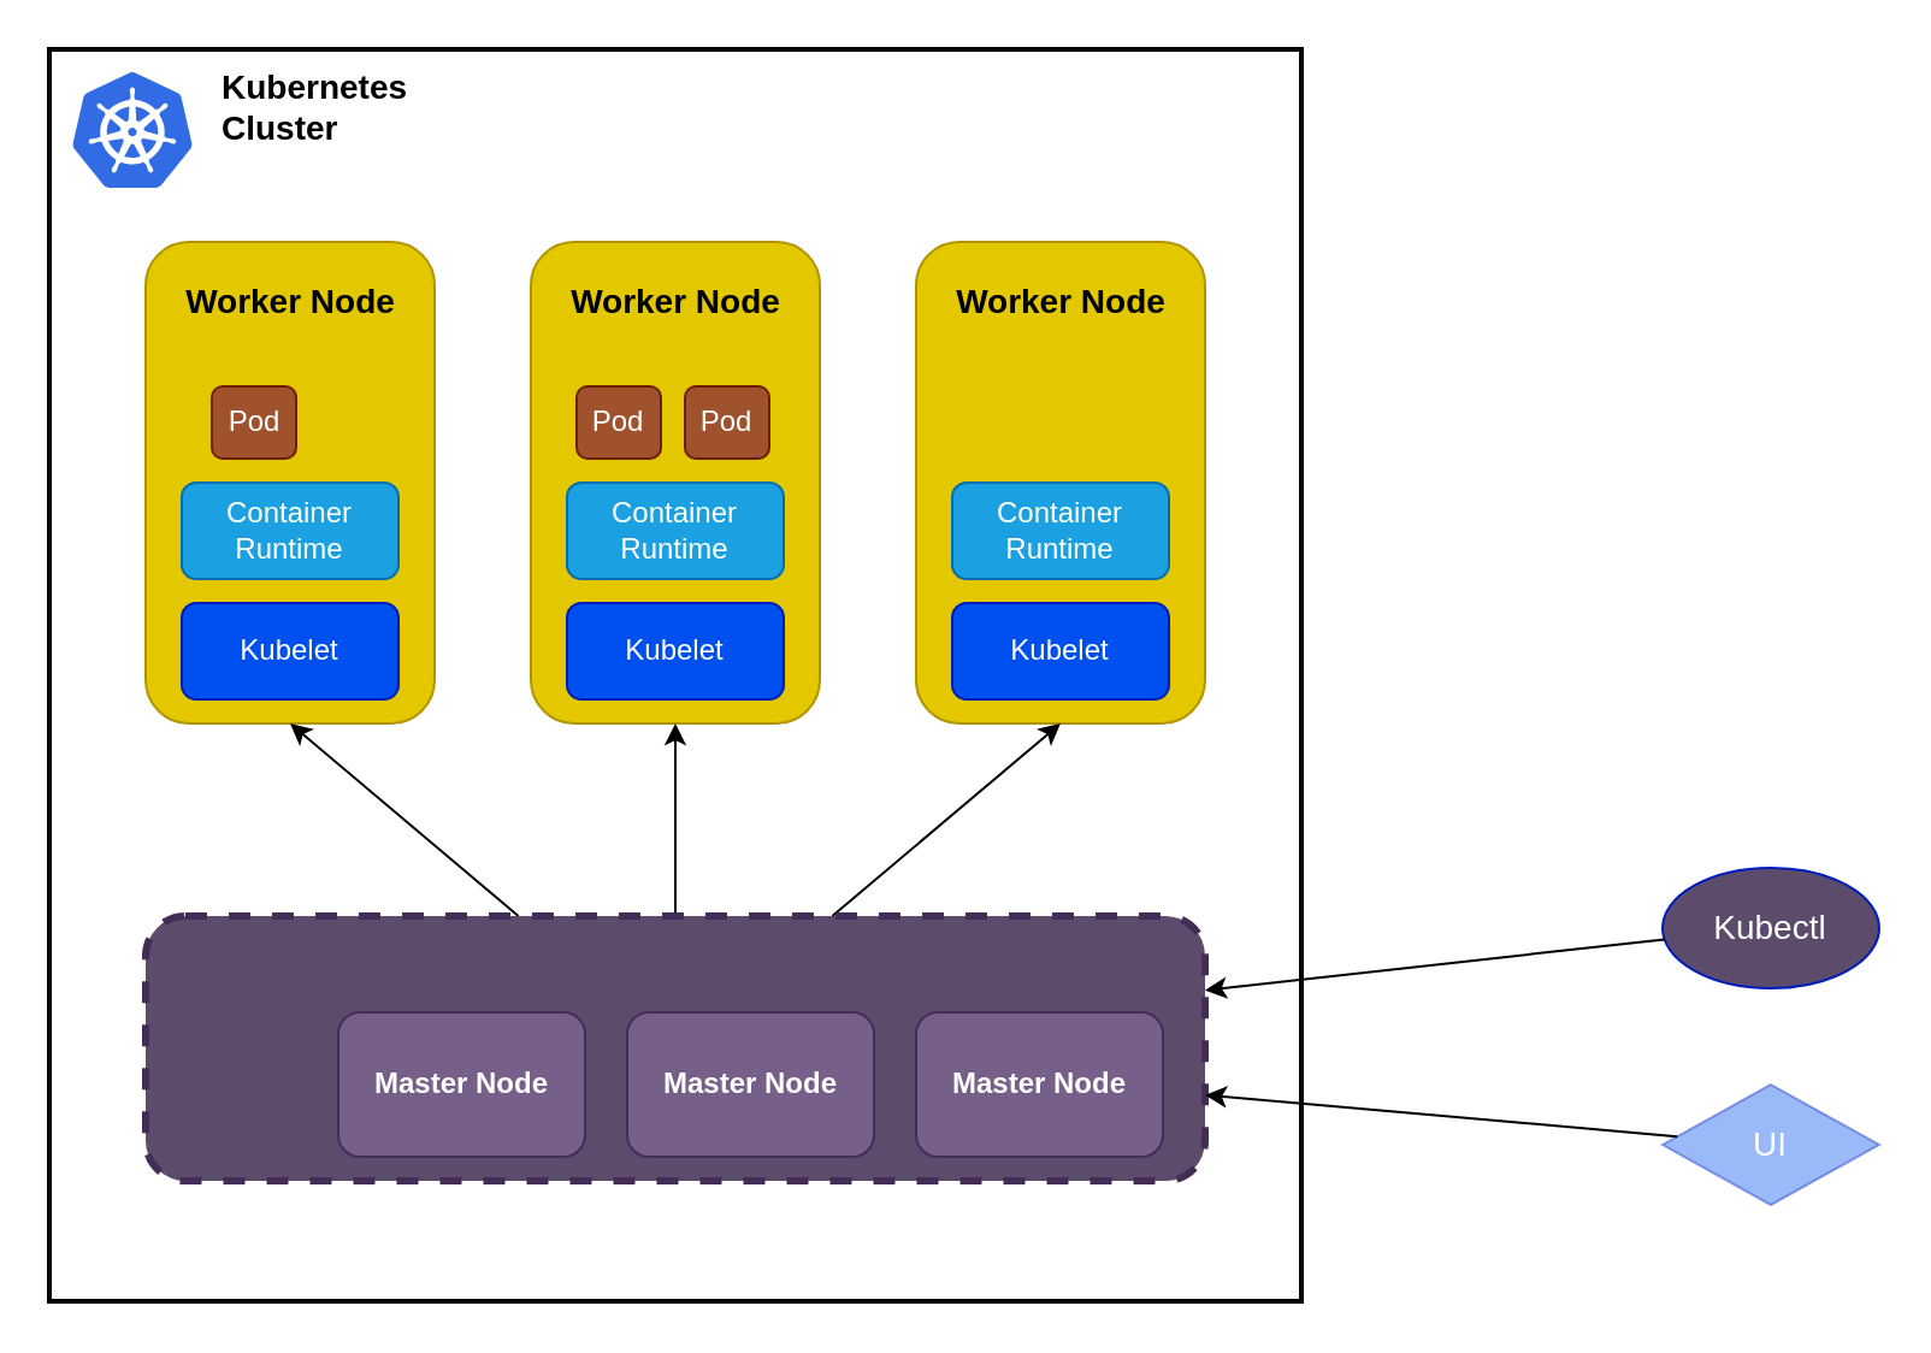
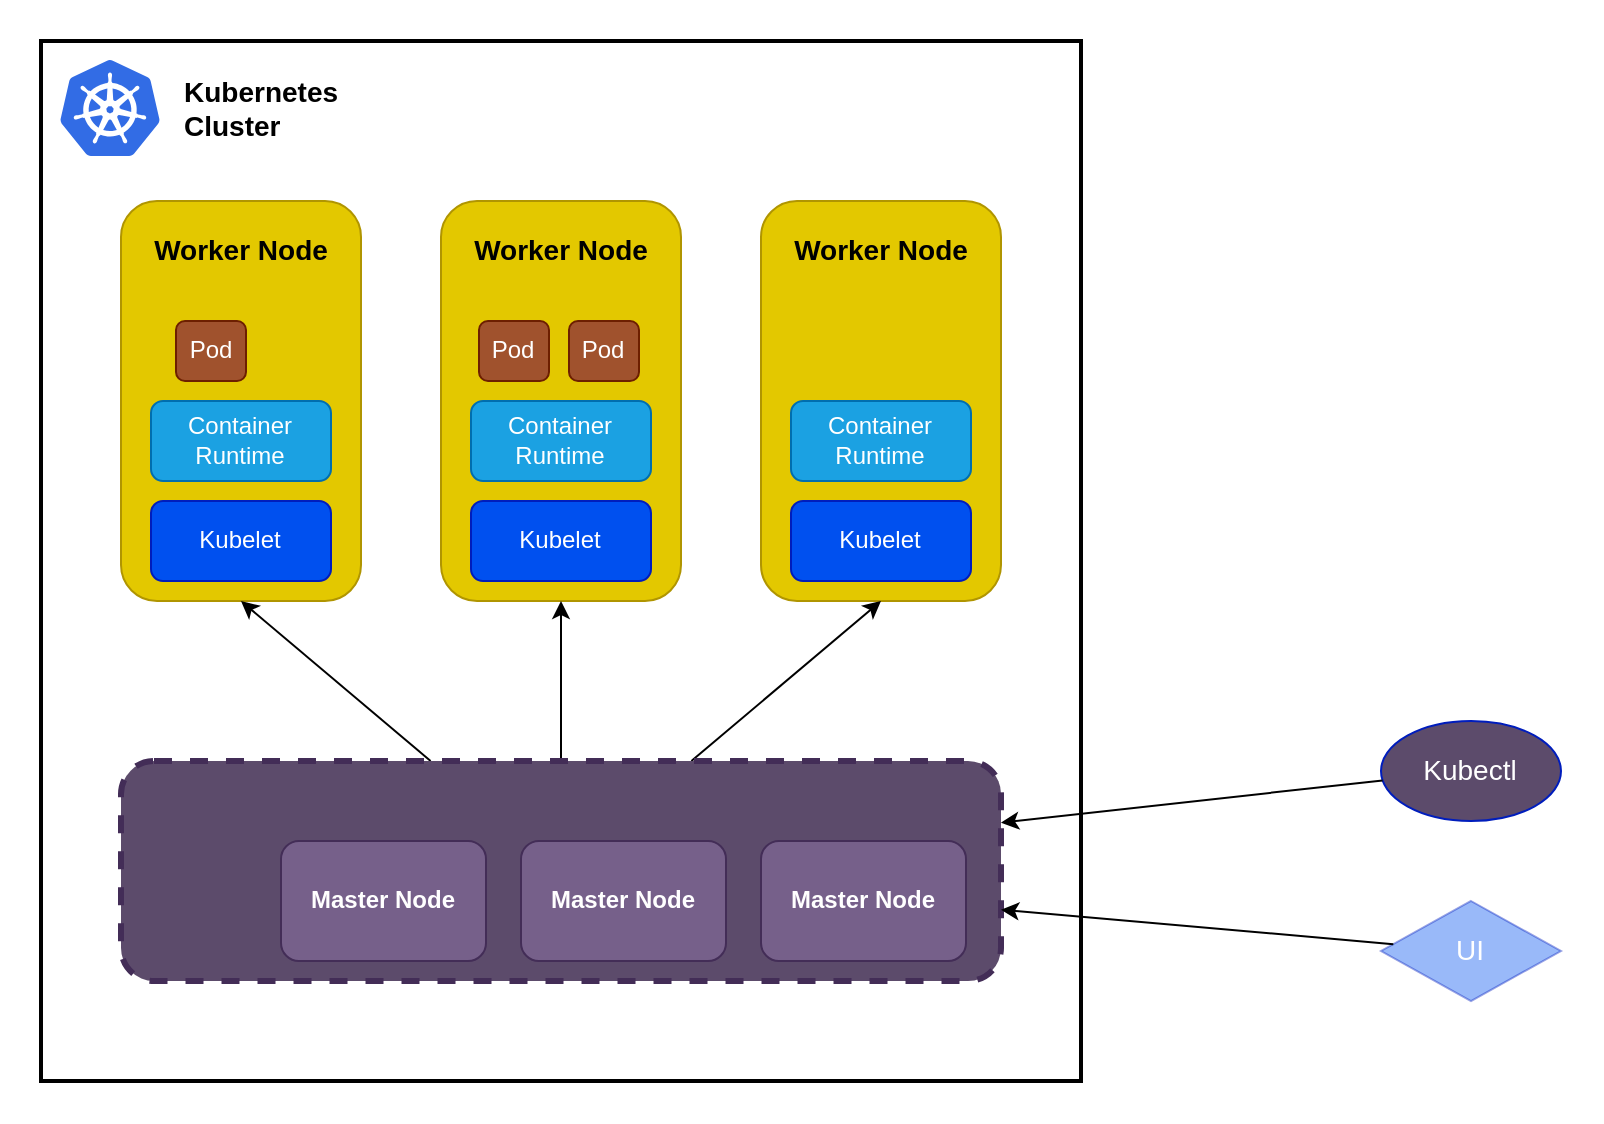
- <mxCell id="22" value="Kubernetes&lt;br style=&quot;font-size: 14px;&quot;&gt;Cluster" style="text;html=1;align=left;verticalAlign=middle;resizable=0;points=[];autosize=1;strokeColor=none;fillColor=none;fontStyle=1;fontSize=14;" parent="1" vertex="1"><mxGeometry x="90" y="24" width="90" height="40" as="geometry" /></mxCell>
+ <mxCell id="22" value="Kubernetes&lt;br style=&quot;font-size: 14px;&quot;&gt;Cluster" style="text;html=1;align=left;verticalAlign=middle;resizable=0;points=[];autosize=1;strokeColor=none;fillColor=none;fontStyle=1;fontSize=14;" parent="1" vertex="1"><mxGeometry x="90" y="34" width="90" height="40" as="geometry" /></mxCell>
